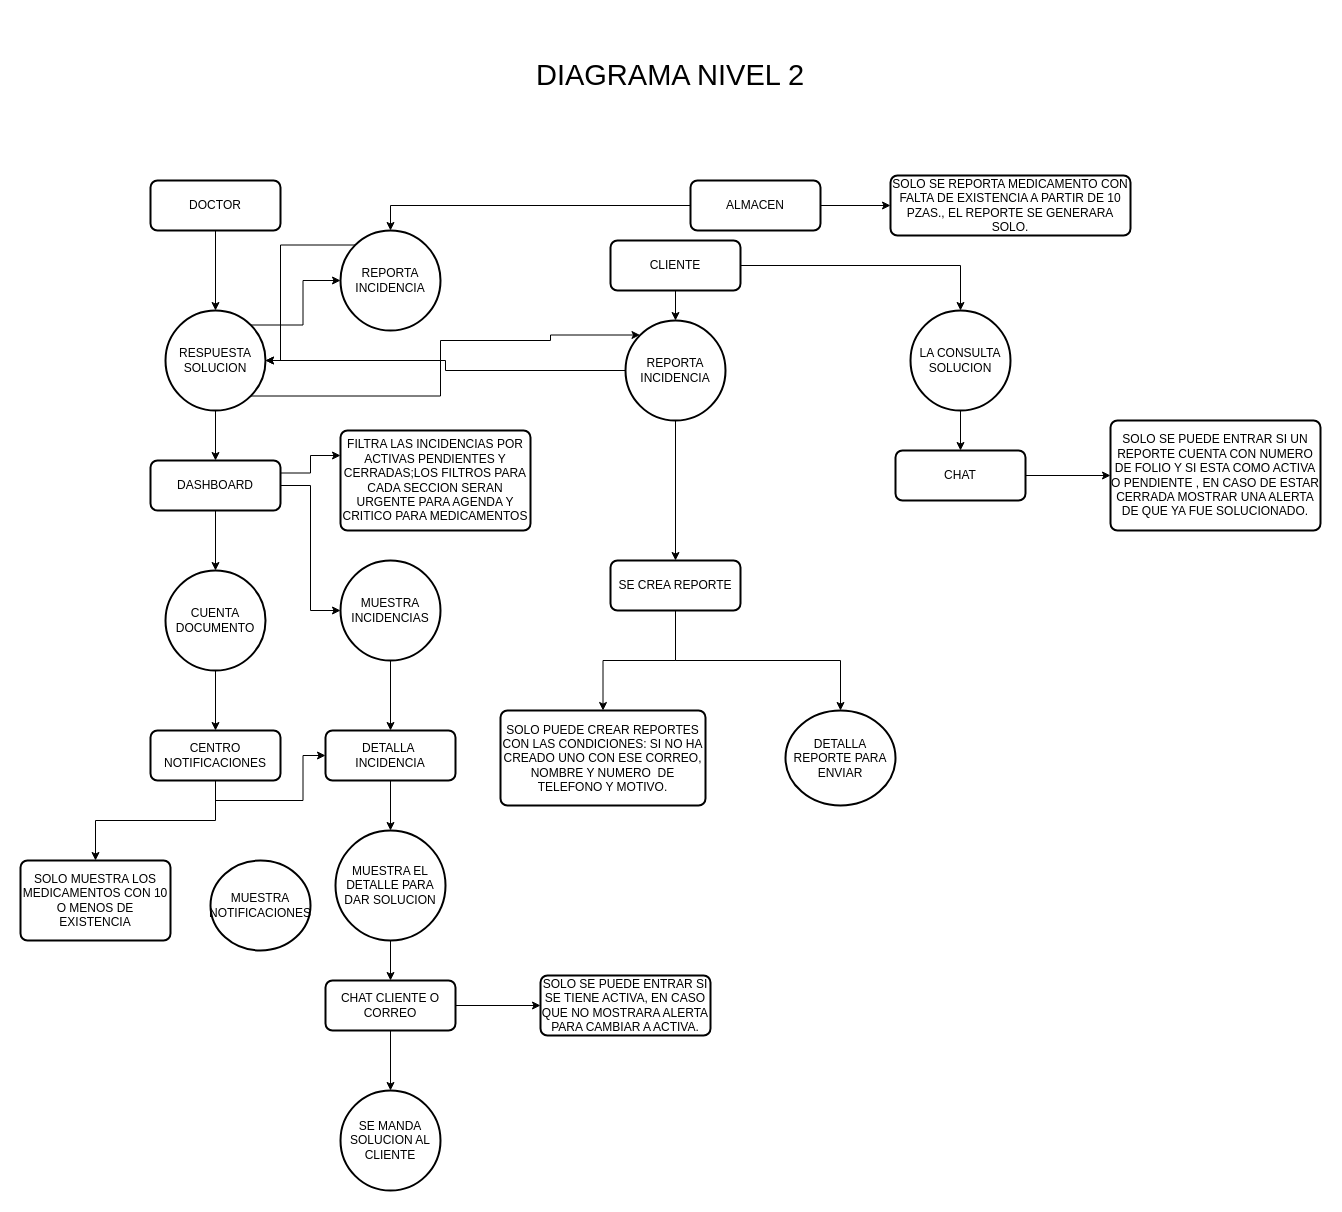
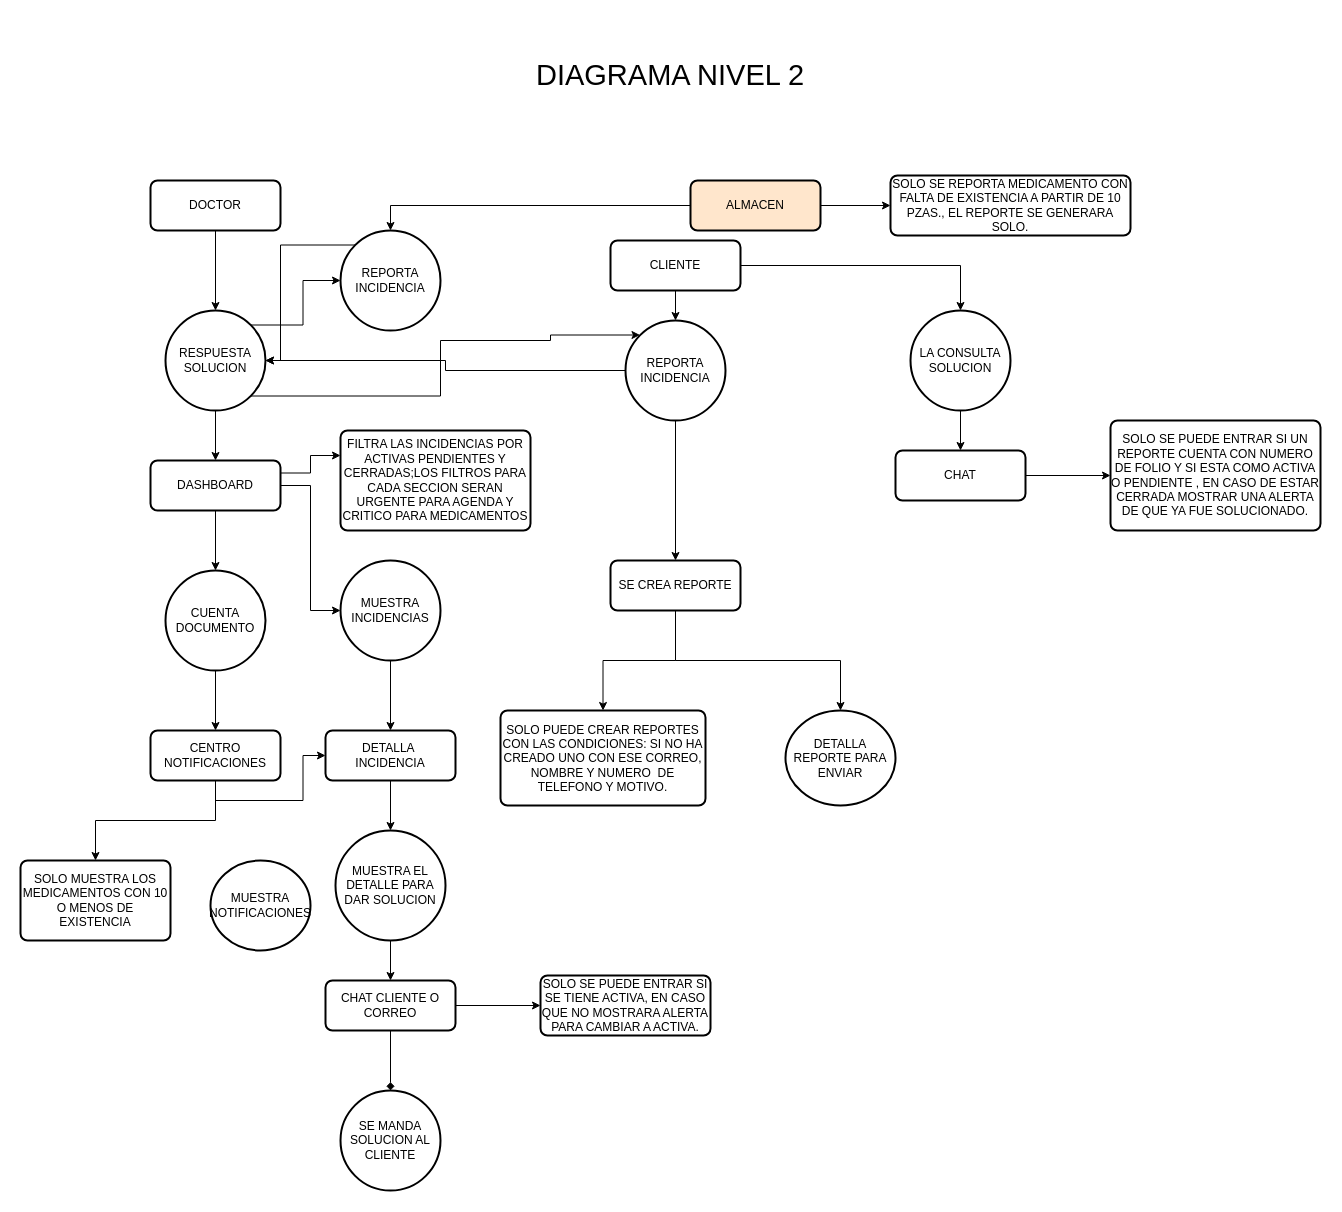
- <mxCell id="11" value="ALMACEN" style="rounded=1;whiteSpace=wrap;html=1;absoluteArcSize=1;arcSize=14;strokeWidth=2;" vertex="1" parent="1"><mxGeometry x="690" y="180" width="130" height="50" as="geometry" /></mxCell>
+ <mxCell id="11" value="ALMACEN" style="rounded=1;whiteSpace=wrap;html=1;absoluteArcSize=1;arcSize=14;strokeWidth=2;fillColor=#ffe6cc;" vertex="1" parent="1"><mxGeometry x="690" y="180" width="130" height="50" as="geometry" /></mxCell>
- <mxCell id="35" style="edgeStyle=orthogonalEdgeStyle;rounded=0;orthogonalLoop=1;jettySize=auto;html=1;exitX=0.5;exitY=1;exitDx=0;exitDy=0;entryX=0.5;entryY=0;entryDx=0;entryDy=0;entryPerimeter=0;" edge="1" parent="1" source="33" target="34"><mxGeometry relative="1" as="geometry" /></mxCell>
+ <mxCell id="35" style="edgeStyle=orthogonalEdgeStyle;rounded=0;orthogonalLoop=1;jettySize=auto;html=1;exitX=0.5;exitY=1;exitDx=0;exitDy=0;entryX=0.5;entryY=0;entryDx=0;entryDy=0;entryPerimeter=0;endArrow=diamond;" edge="1" parent="1" source="33" target="34"><mxGeometry relative="1" as="geometry" /></mxCell>
